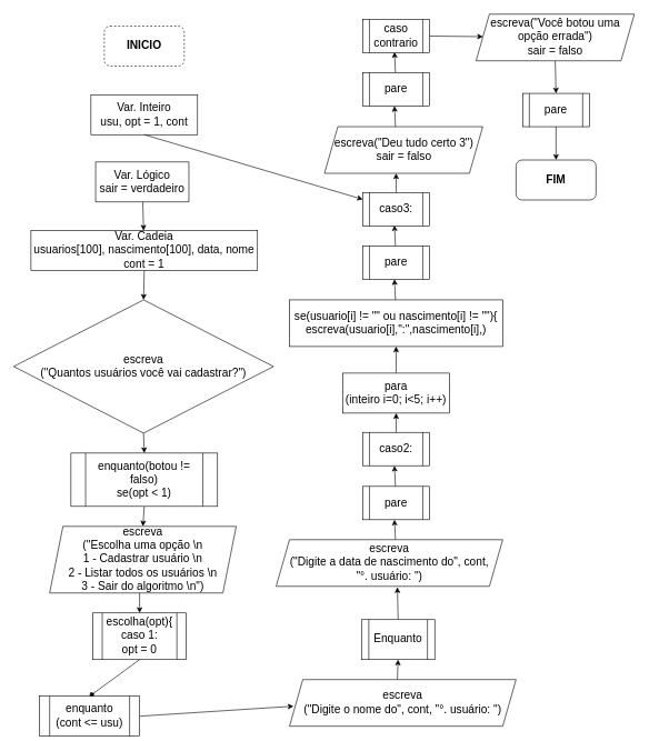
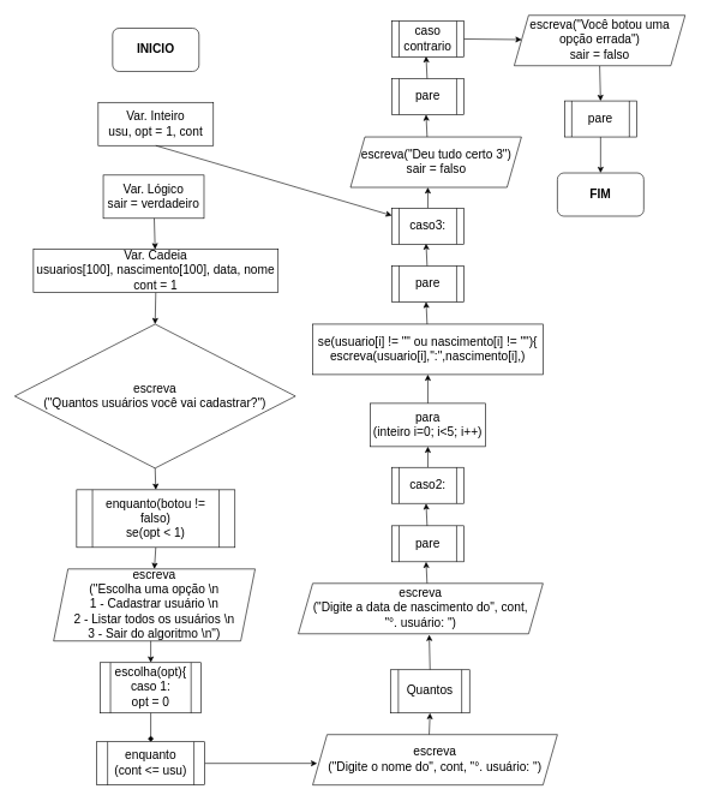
- <mxCell id="2" value="&lt;b&gt;&lt;font style=&quot;font-size: 17px;&quot;&gt;INICIO&lt;/font&gt;&lt;/b&gt;" style="rounded=1;whiteSpace=wrap;html=1;dashed=1;" vertex="1" parent="1"><mxGeometry x="156" y="38" width="120" height="60" as="geometry" /></mxCell>
+ <mxCell id="2" value="&lt;b&gt;&lt;font style=&quot;font-size: 17px;&quot;&gt;INICIO&lt;/font&gt;&lt;/b&gt;" style="rounded=1;whiteSpace=wrap;html=1;" vertex="1" parent="1"><mxGeometry x="156" y="38" width="120" height="60" as="geometry" /></mxCell>
- <mxCell id="22" value="Enquanto" style="shape=process;whiteSpace=wrap;html=1;backgroundOutline=1;fontSize=17;" vertex="1" parent="1"><mxGeometry x="542" y="929" width="110" height="60" as="geometry" /></mxCell>
+ <mxCell id="22" value="Quantos" style="shape=process;whiteSpace=wrap;html=1;backgroundOutline=1;fontSize=17;" vertex="1" parent="1"><mxGeometry x="542" y="929" width="110" height="60" as="geometry" /></mxCell>
- <mxCell id="18" value="enquanto&lt;br&gt;(cont &amp;lt;= usu)" style="shape=process;whiteSpace=wrap;html=1;backgroundOutline=1;fontSize=17;" vertex="1" parent="1"><mxGeometry x="59" y="1044" width="150" height="60" as="geometry" /></mxCell>
+ <mxCell id="18" value="enquanto&lt;br&gt;(cont &amp;lt;= usu)" style="shape=process;whiteSpace=wrap;html=1;backgroundOutline=1;fontSize=17;" vertex="1" parent="1"><mxGeometry x="134" y="1029" width="150" height="60" as="geometry" /></mxCell>
